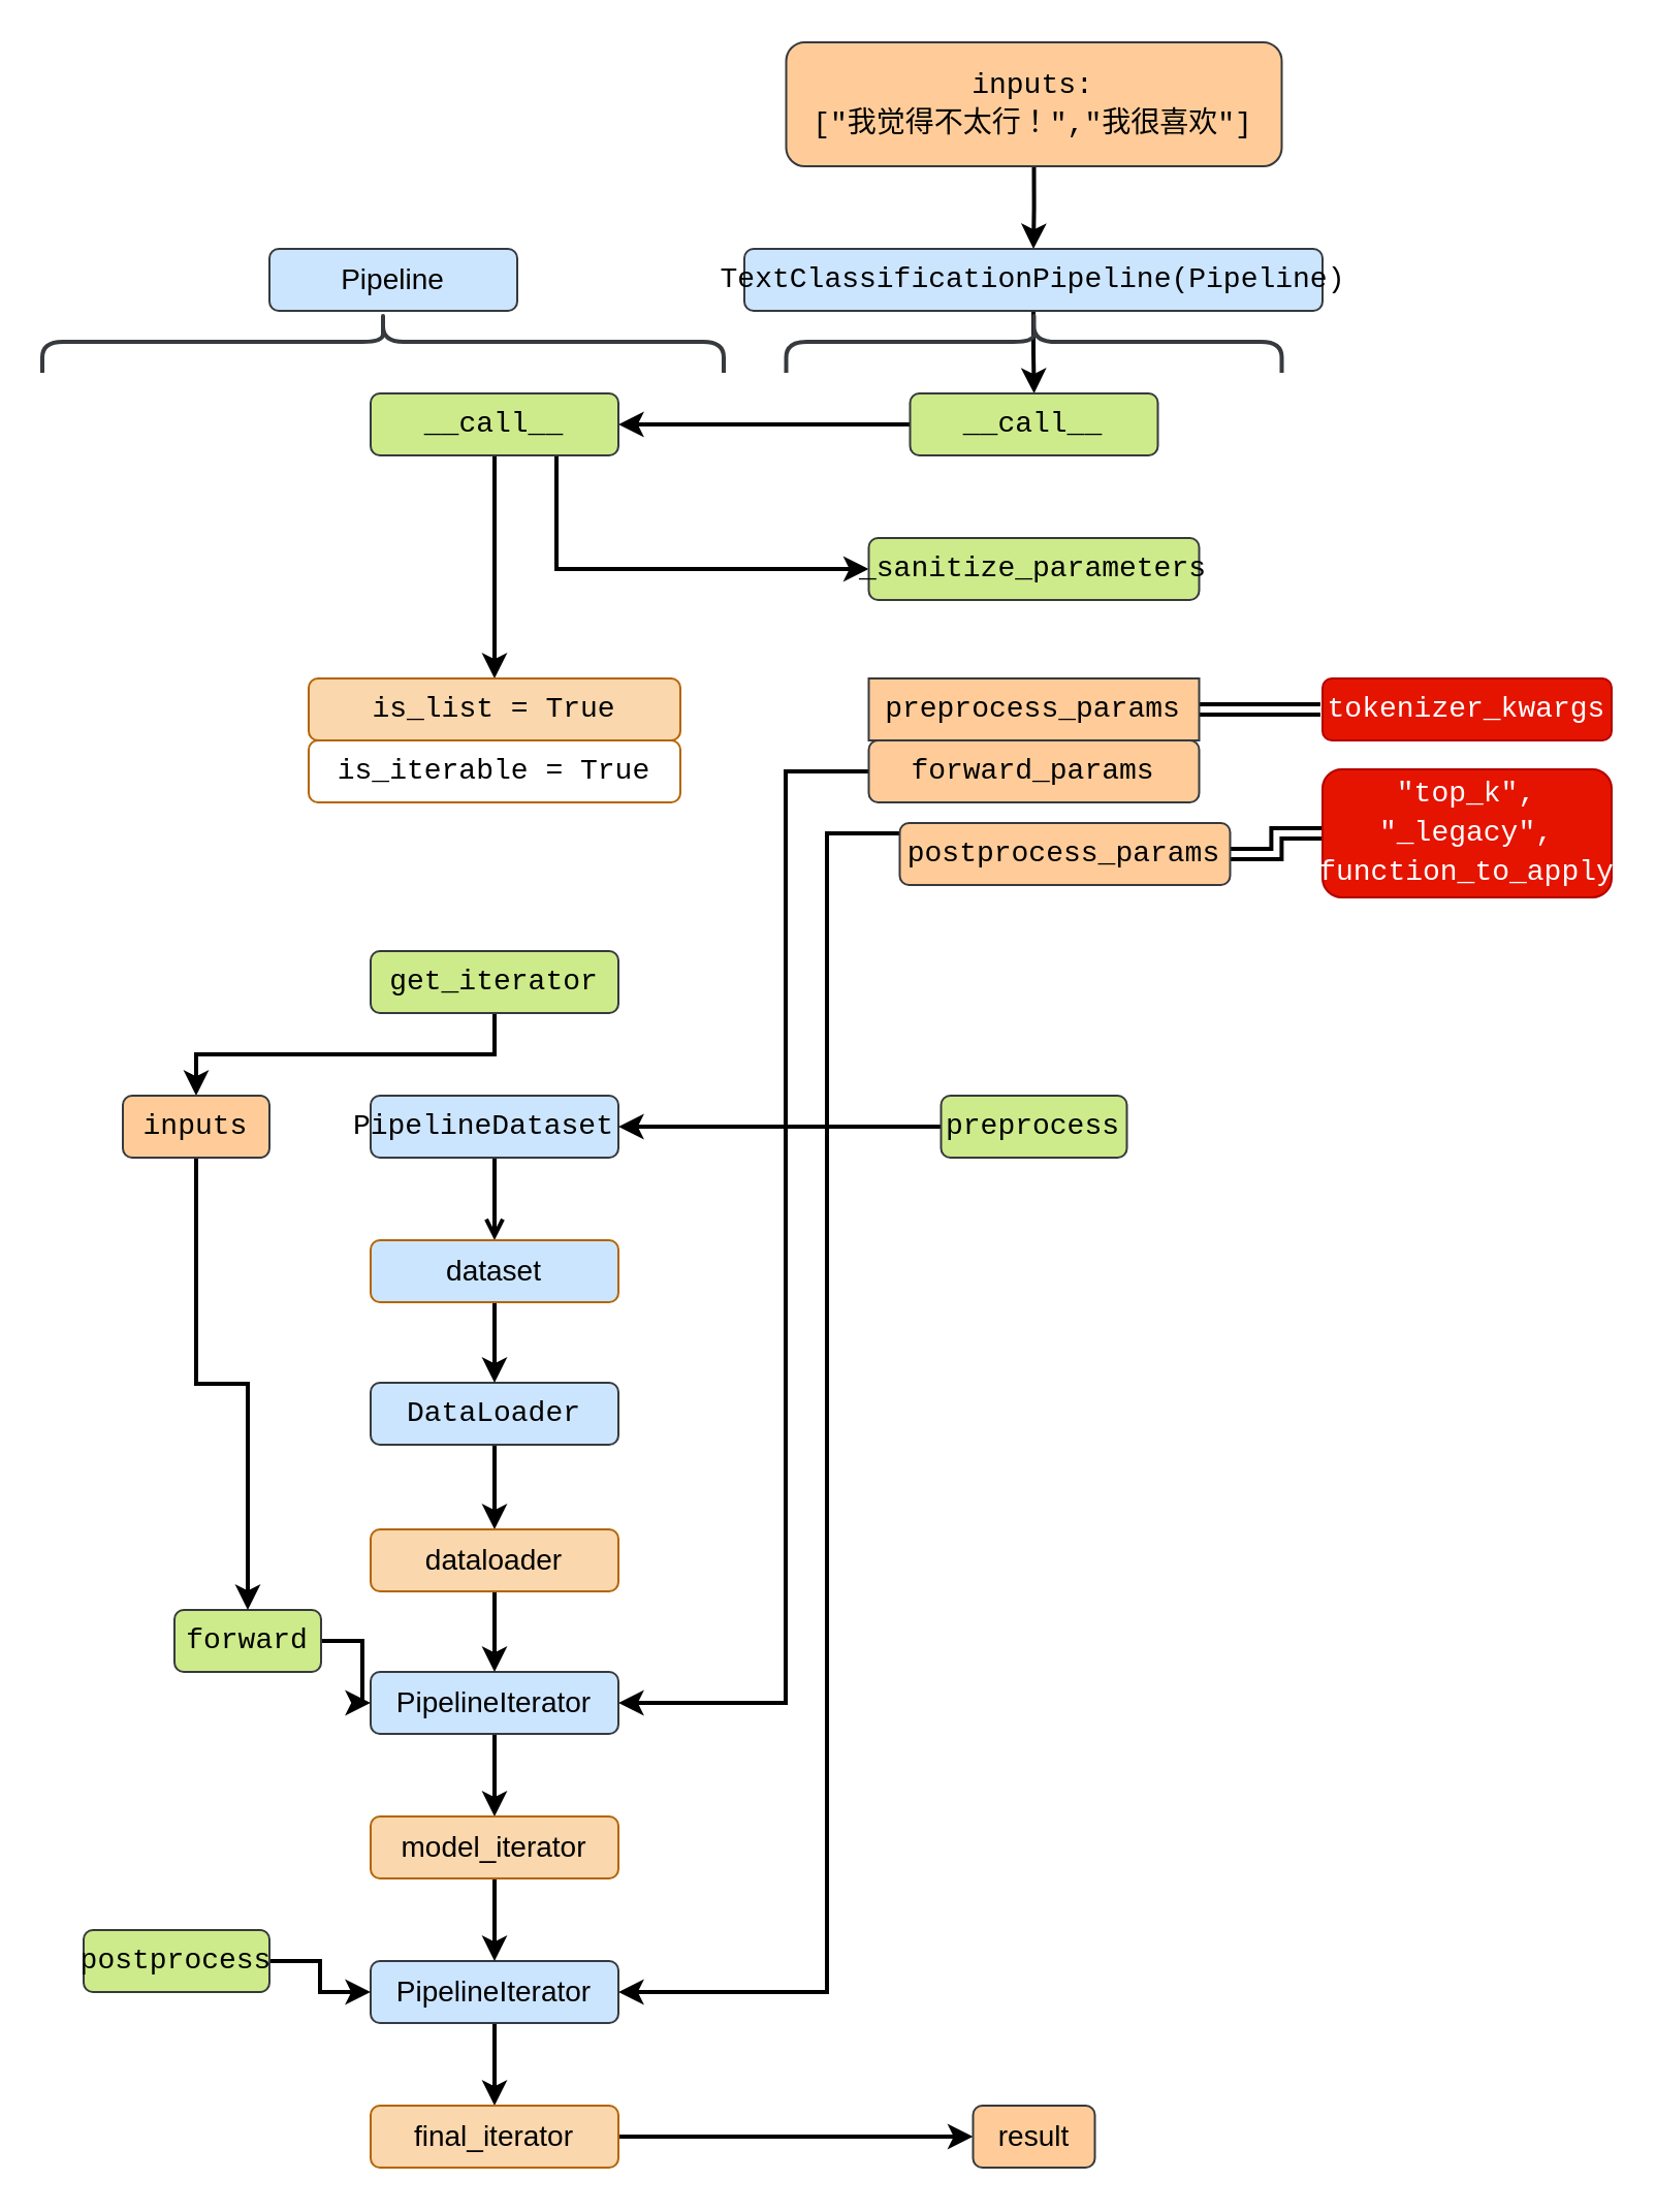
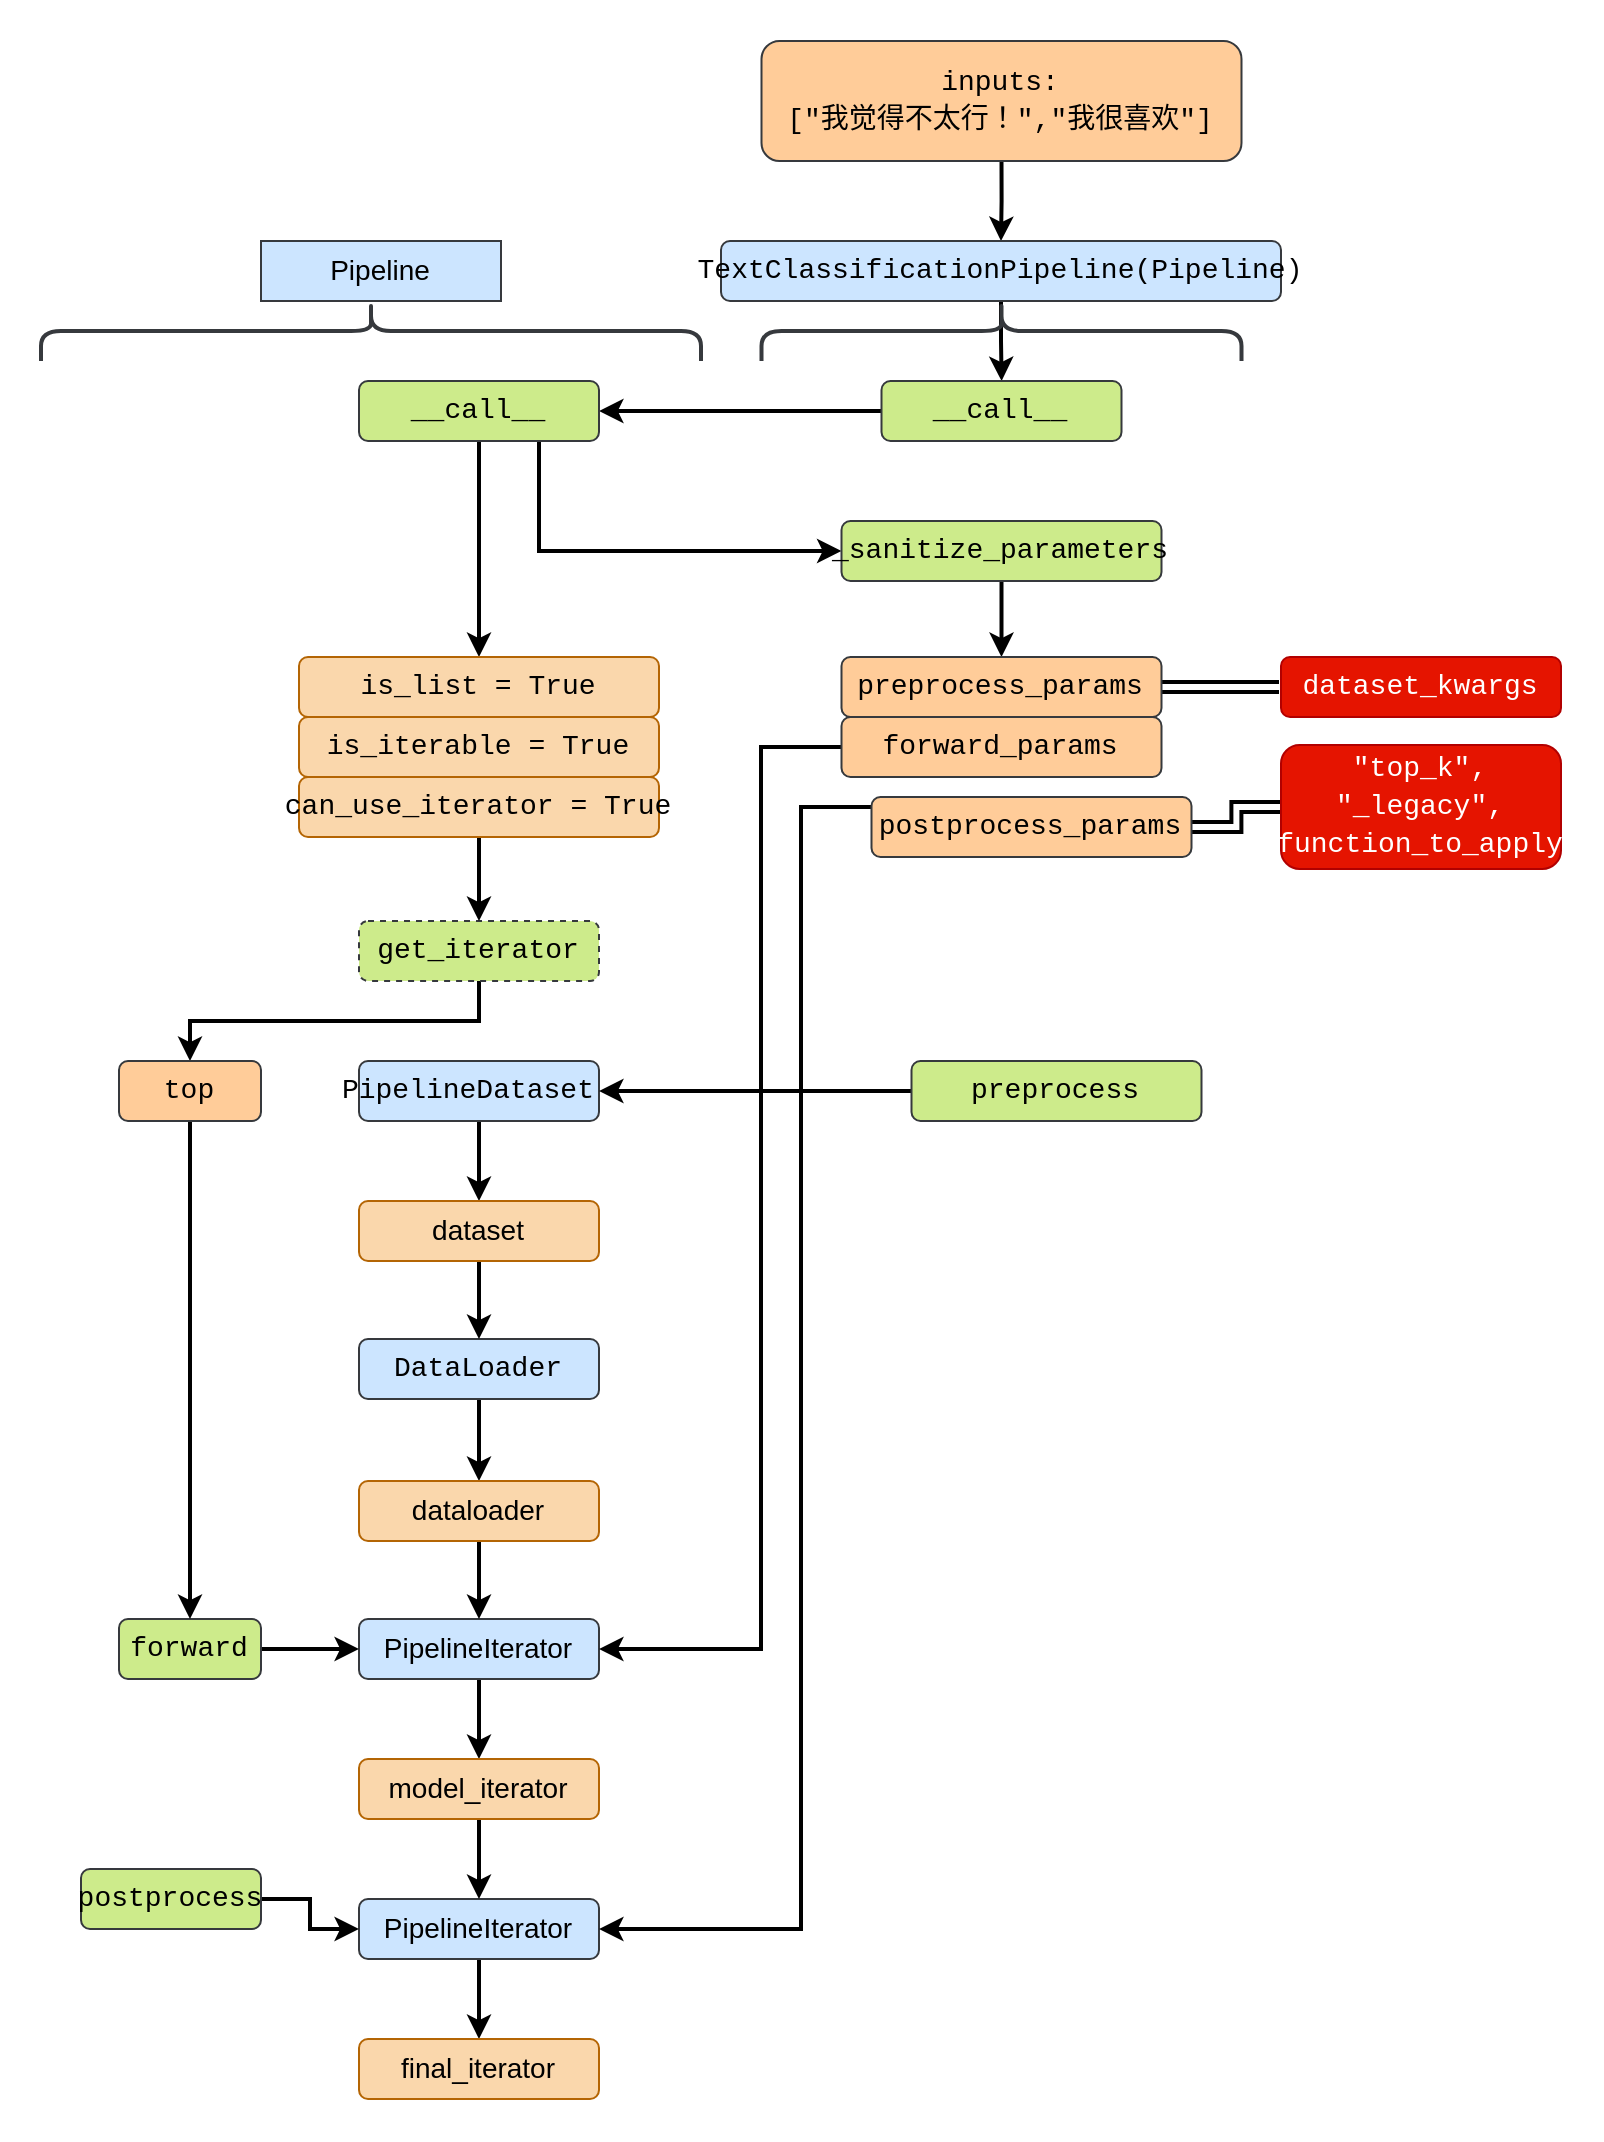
- <mxCell id="6" value="Pipeline" style="rounded=1;whiteSpace=wrap;shadow=0;strokeColor=#36393d;align=center;verticalAlign=middle;fontFamily=Helvetica;fontSize=14;fontStyle=0;labelBorderColor=none;labelBackgroundColor=none;fillColor=#cce5ff;" parent="1" vertex="1"><mxGeometry x="130" y="120" width="120" height="30" as="geometry" /></mxCell>
+ <mxCell id="6" value="Pipeline" style="whiteSpace=wrap;shadow=0;strokeColor=#36393d;align=center;verticalAlign=middle;fontFamily=Helvetica;fontSize=14;fontStyle=0;labelBorderColor=none;labelBackgroundColor=none;fillColor=#cce5ff;rounded=0;" parent="1" vertex="1"><mxGeometry x="130" y="120" width="120" height="30" as="geometry" /></mxCell>
+ <mxCell id="13" style="edgeStyle=orthogonalEdgeStyle;rounded=0;orthogonalLoop=1;jettySize=auto;html=1;exitX=0.5;exitY=1;exitDx=0;exitDy=0;entryX=0.5;entryY=0;entryDx=0;entryDy=0;strokeColor=#000000;strokeWidth=2;align=center;verticalAlign=middle;fontFamily=Helvetica;fontSize=14;fontColor=default;fontStyle=0;labelBorderColor=none;labelBackgroundColor=none;endArrow=classic;fillColor=#F2CC8F;" parent="1" source="14" target="33" edge="1"><mxGeometry relative="1" as="geometry" /></mxCell>
- <mxCell id="33" value="&lt;div style=&quot;font-family: Consolas, &amp;quot;Courier New&amp;quot;, monospace; font-size: 14px; line-height: 19px; white-space: pre;&quot;&gt;preprocess_params&lt;br&gt;&lt;/div&gt;" style="whiteSpace=wrap;html=1;shadow=0;strokeColor=#36393d;align=center;verticalAlign=middle;fontFamily=Helvetica;fontSize=24;fontStyle=0;labelBorderColor=none;labelBackgroundColor=none;fillColor=#ffcc99;rounded=0;" parent="1" vertex="1"><mxGeometry x="420.25" y="328" width="160" height="30" as="geometry" /></mxCell>
+ <mxCell id="33" value="&lt;div style=&quot;font-family: Consolas, &amp;quot;Courier New&amp;quot;, monospace; font-size: 14px; line-height: 19px; white-space: pre;&quot;&gt;preprocess_params&lt;br&gt;&lt;/div&gt;" style="rounded=1;whiteSpace=wrap;html=1;shadow=0;strokeColor=#36393d;align=center;verticalAlign=middle;fontFamily=Helvetica;fontSize=24;fontStyle=0;labelBorderColor=none;labelBackgroundColor=none;fillColor=#ffcc99;" parent="1" vertex="1"><mxGeometry x="420.25" y="328" width="160" height="30" as="geometry" /></mxCell>
- <mxCell id="48" value="&lt;div style=&quot;font-family: Consolas, &amp;quot;Courier New&amp;quot;, monospace; font-size: 14px; line-height: 19px; white-space: pre;&quot;&gt;tokenizer_kwargs&lt;br&gt;&lt;/div&gt;" style="rounded=1;whiteSpace=wrap;html=1;shadow=0;strokeColor=#B20000;align=center;verticalAlign=middle;fontFamily=Helvetica;fontSize=24;fontStyle=0;labelBorderColor=none;labelBackgroundColor=none;fillColor=#e51400;fontColor=#ffffff;" parent="1" vertex="1"><mxGeometry x="640" y="328" width="140" height="30" as="geometry" /></mxCell>
+ <mxCell id="48" value="&lt;div style=&quot;font-family: Consolas, &amp;quot;Courier New&amp;quot;, monospace; font-size: 14px; line-height: 19px; white-space: pre;&quot;&gt;dataset_kwargs&lt;br&gt;&lt;/div&gt;" style="rounded=1;whiteSpace=wrap;html=1;shadow=0;strokeColor=#B20000;align=center;verticalAlign=middle;fontFamily=Helvetica;fontSize=24;fontStyle=0;labelBorderColor=none;labelBackgroundColor=none;fillColor=#e51400;fontColor=#ffffff;" parent="1" vertex="1"><mxGeometry x="640" y="328" width="140" height="30" as="geometry" /></mxCell>
- <mxCell id="29" value="&lt;div style=&quot;font-family: Consolas, &amp;quot;Courier New&amp;quot;, monospace; font-size: 14px; line-height: 19px; white-space: pre;&quot;&gt;is_iterable = True&lt;br&gt;&lt;/div&gt;" style="rounded=1;whiteSpace=wrap;html=1;shadow=0;strokeColor=#b46504;align=center;verticalAlign=middle;fontFamily=Helvetica;fontSize=24;fontStyle=0;labelBorderColor=none;labelBackgroundColor=none;fillColor=#ffffff;" parent="1" vertex="1"><mxGeometry x="149" y="358" width="180" height="30" as="geometry" /></mxCell>
+ <mxCell id="29" value="&lt;div style=&quot;font-family: Consolas, &amp;quot;Courier New&amp;quot;, monospace; font-size: 14px; line-height: 19px; white-space: pre;&quot;&gt;is_iterable = True&lt;br&gt;&lt;/div&gt;" style="rounded=1;whiteSpace=wrap;html=1;shadow=0;strokeColor=#b46504;align=center;verticalAlign=middle;fontFamily=Helvetica;fontSize=24;fontStyle=0;labelBorderColor=none;labelBackgroundColor=none;fillColor=#fad7ac;" parent="1" vertex="1"><mxGeometry x="149" y="358" width="180" height="30" as="geometry" /></mxCell>
+ <mxCell id="31" value="&lt;div style=&quot;font-family: Consolas, &amp;quot;Courier New&amp;quot;, monospace; font-size: 14px; line-height: 19px; white-space: pre;&quot;&gt;can_use_iterator = True&lt;br&gt;&lt;/div&gt;" style="rounded=1;whiteSpace=wrap;html=1;shadow=0;strokeColor=#b46504;align=center;verticalAlign=middle;fontFamily=Helvetica;fontSize=24;fontStyle=0;labelBorderColor=none;labelBackgroundColor=none;fillColor=#fad7ac;" parent="1" vertex="1"><mxGeometry x="149" y="388" width="180" height="30" as="geometry" /></mxCell>
+ <mxCell id="30" style="edgeStyle=orthogonalEdgeStyle;rounded=0;orthogonalLoop=1;jettySize=auto;html=1;exitX=0.5;exitY=1;exitDx=0;exitDy=0;entryX=0.5;entryY=0;entryDx=0;entryDy=0;strokeColor=#000000;strokeWidth=2;align=center;verticalAlign=middle;fontFamily=Helvetica;fontSize=14;fontColor=default;fontStyle=0;labelBorderColor=none;labelBackgroundColor=none;endArrow=classic;fillColor=#F2CC8F;" parent="1" source="31" target="17" edge="1"><mxGeometry relative="1" as="geometry" /></mxCell>
- <mxCell id="17" value="&lt;div style=&quot;font-family: Consolas, &amp;quot;Courier New&amp;quot;, monospace; font-size: 14px; line-height: 19px; white-space: pre;&quot;&gt;get_iterator&lt;/div&gt;" style="rounded=1;whiteSpace=wrap;html=1;shadow=0;strokeColor=#36393d;align=center;verticalAlign=middle;fontFamily=Helvetica;fontSize=24;fontStyle=0;labelBorderColor=none;labelBackgroundColor=none;fillColor=#cdeb8b;strokeWidth=1;" parent="1" vertex="1"><mxGeometry x="179" y="460" width="120" height="30" as="geometry" /></mxCell>
+ <mxCell id="17" value="&lt;div style=&quot;font-family: Consolas, &amp;quot;Courier New&amp;quot;, monospace; font-size: 14px; line-height: 19px; white-space: pre;&quot;&gt;get_iterator&lt;/div&gt;" style="rounded=1;whiteSpace=wrap;html=1;shadow=0;strokeColor=#36393d;align=center;verticalAlign=middle;fontFamily=Helvetica;fontSize=24;fontStyle=0;labelBorderColor=none;labelBackgroundColor=none;fillColor=#cdeb8b;strokeWidth=1;dashed=1;" parent="1" vertex="1"><mxGeometry x="179" y="460" width="120" height="30" as="geometry" /></mxCell>
- <mxCell id="51" value="&lt;div style=&quot;font-family: Consolas, &amp;quot;Courier New&amp;quot;, monospace; font-size: 14px; line-height: 19px; white-space: pre;&quot;&gt;inputs&lt;/div&gt;" style="rounded=1;whiteSpace=wrap;html=1;strokeColor=#36393d;fillColor=#ffcc99;fontSize=24;fontStyle=0;labelBackgroundColor=none;labelBorderColor=none;" parent="1" vertex="1"><mxGeometry x="59" y="530" width="71" height="30" as="geometry" /></mxCell>
+ <mxCell id="51" value="&lt;div style=&quot;font-family: Consolas, &amp;quot;Courier New&amp;quot;, monospace; font-size: 14px; line-height: 19px; white-space: pre;&quot;&gt;top&lt;/div&gt;" style="rounded=1;whiteSpace=wrap;html=1;strokeColor=#36393d;fillColor=#ffcc99;fontSize=24;fontStyle=0;labelBackgroundColor=none;labelBorderColor=none;" parent="1" vertex="1"><mxGeometry x="59" y="530" width="71" height="30" as="geometry" /></mxCell>
- <mxCell id="42" value="&lt;div style=&quot;font-family: Consolas, &amp;quot;Courier New&amp;quot;, monospace; font-size: 14px; line-height: 19px; white-space: pre;&quot;&gt;preprocess&lt;/div&gt;" style="rounded=1;whiteSpace=wrap;html=1;shadow=0;strokeColor=#36393d;align=center;verticalAlign=middle;fontFamily=Helvetica;fontSize=24;fontStyle=0;labelBorderColor=none;labelBackgroundColor=none;fillColor=#cdeb8b;" parent="1" vertex="1"><mxGeometry x="455.25" y="530" width="90" height="30" as="geometry" /></mxCell>
+ <mxCell id="42" value="&lt;div style=&quot;font-family: Consolas, &amp;quot;Courier New&amp;quot;, monospace; font-size: 14px; line-height: 19px; white-space: pre;&quot;&gt;preprocess&lt;/div&gt;" style="rounded=1;whiteSpace=wrap;html=1;shadow=0;strokeColor=#36393d;align=center;verticalAlign=middle;fontFamily=Helvetica;fontSize=24;fontStyle=0;labelBorderColor=none;labelBackgroundColor=none;fillColor=#cdeb8b;" parent="1" vertex="1"><mxGeometry x="455.25" y="530" width="145" height="30" as="geometry" /></mxCell>
- <mxCell id="18" value="" style="edgeStyle=orthogonalEdgeStyle;rounded=0;orthogonalLoop=1;jettySize=auto;html=1;strokeWidth=2;endArrow=open;" parent="1" source="19" target="53" edge="1"><mxGeometry relative="1" as="geometry" /></mxCell>
+ <mxCell id="18" value="" style="edgeStyle=orthogonalEdgeStyle;rounded=0;orthogonalLoop=1;jettySize=auto;html=1;strokeWidth=2;" parent="1" source="19" target="53" edge="1"><mxGeometry relative="1" as="geometry" /></mxCell>
- <mxCell id="53" value="dataset" style="rounded=1;whiteSpace=wrap;shadow=0;strokeColor=#b46504;align=center;verticalAlign=middle;fontFamily=Helvetica;fontSize=14;fontStyle=0;labelBorderColor=none;labelBackgroundColor=none;fillColor=#cce5ff;html=1;strokeWidth=1;" parent="1" vertex="1"><mxGeometry x="179" y="600" width="120" height="30" as="geometry" /></mxCell>
+ <mxCell id="53" value="dataset" style="rounded=1;whiteSpace=wrap;shadow=0;strokeColor=#b46504;align=center;verticalAlign=middle;fontFamily=Helvetica;fontSize=14;fontStyle=0;labelBorderColor=none;labelBackgroundColor=none;fillColor=#fad7ac;html=1;strokeWidth=1;" parent="1" vertex="1"><mxGeometry x="179" y="600" width="120" height="30" as="geometry" /></mxCell>
- <mxCell id="27" value="&lt;div style=&quot;font-family: Consolas, &amp;quot;Courier New&amp;quot;, monospace; font-size: 14px; line-height: 19px; white-space: pre;&quot;&gt;forward&lt;/div&gt;" style="rounded=1;whiteSpace=wrap;html=1;shadow=0;strokeColor=#36393d;align=center;verticalAlign=middle;fontFamily=Helvetica;fontSize=24;fontStyle=0;labelBorderColor=none;labelBackgroundColor=none;fillColor=#cdeb8b;" parent="1" vertex="1"><mxGeometry x="84" y="779" width="71" height="30" as="geometry" /></mxCell>
+ <mxCell id="27" value="&lt;div style=&quot;font-family: Consolas, &amp;quot;Courier New&amp;quot;, monospace; font-size: 14px; line-height: 19px; white-space: pre;&quot;&gt;forward&lt;/div&gt;" style="rounded=1;whiteSpace=wrap;html=1;shadow=0;strokeColor=#36393d;align=center;verticalAlign=middle;fontFamily=Helvetica;fontSize=24;fontStyle=0;labelBorderColor=none;labelBackgroundColor=none;fillColor=#cdeb8b;" parent="1" vertex="1"><mxGeometry x="59" y="809" width="71" height="30" as="geometry" /></mxCell>
- <mxCell id="43" style="edgeStyle=orthogonalEdgeStyle;rounded=0;orthogonalLoop=1;jettySize=auto;html=1;entryX=0;entryY=0.5;entryDx=0;entryDy=0;strokeColor=#000000;strokeWidth=2;align=center;verticalAlign=middle;fontFamily=Helvetica;fontSize=14;fontColor=default;fontStyle=0;labelBorderColor=none;labelBackgroundColor=none;endArrow=classic;fillColor=#F2CC8F;" parent="1" source="44" target="45" edge="1"><mxGeometry relative="1" as="geometry" /></mxCell>
- <mxCell id="45" value="result" style="rounded=1;whiteSpace=wrap;shadow=0;strokeColor=#36393d;align=center;verticalAlign=middle;fontFamily=Helvetica;fontSize=14;fontStyle=0;labelBorderColor=none;labelBackgroundColor=none;fillColor=#ffcc99;html=1;" parent="1" vertex="1"><mxGeometry x="470.75" y="1019" width="59" height="30" as="geometry" /></mxCell>
